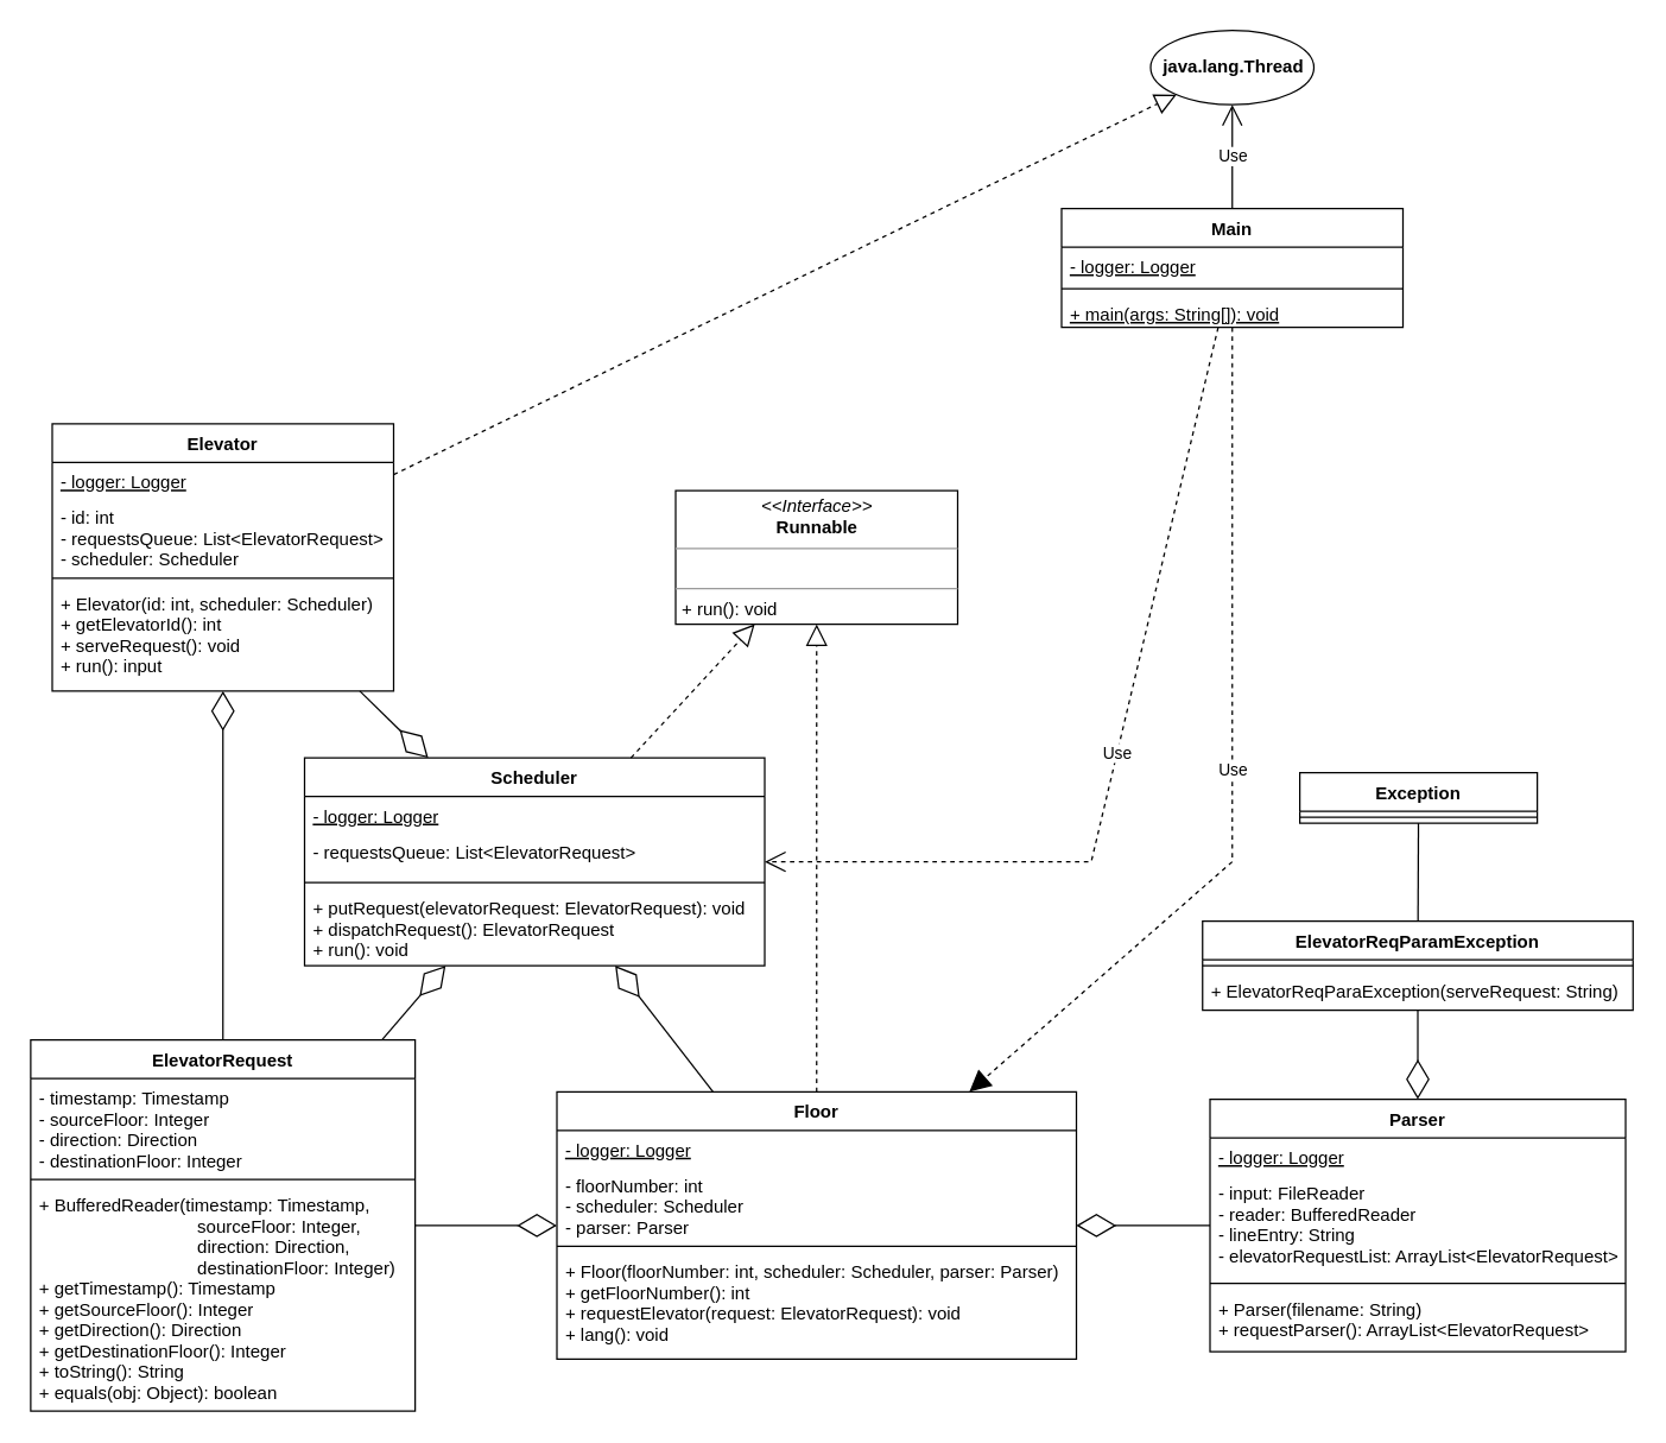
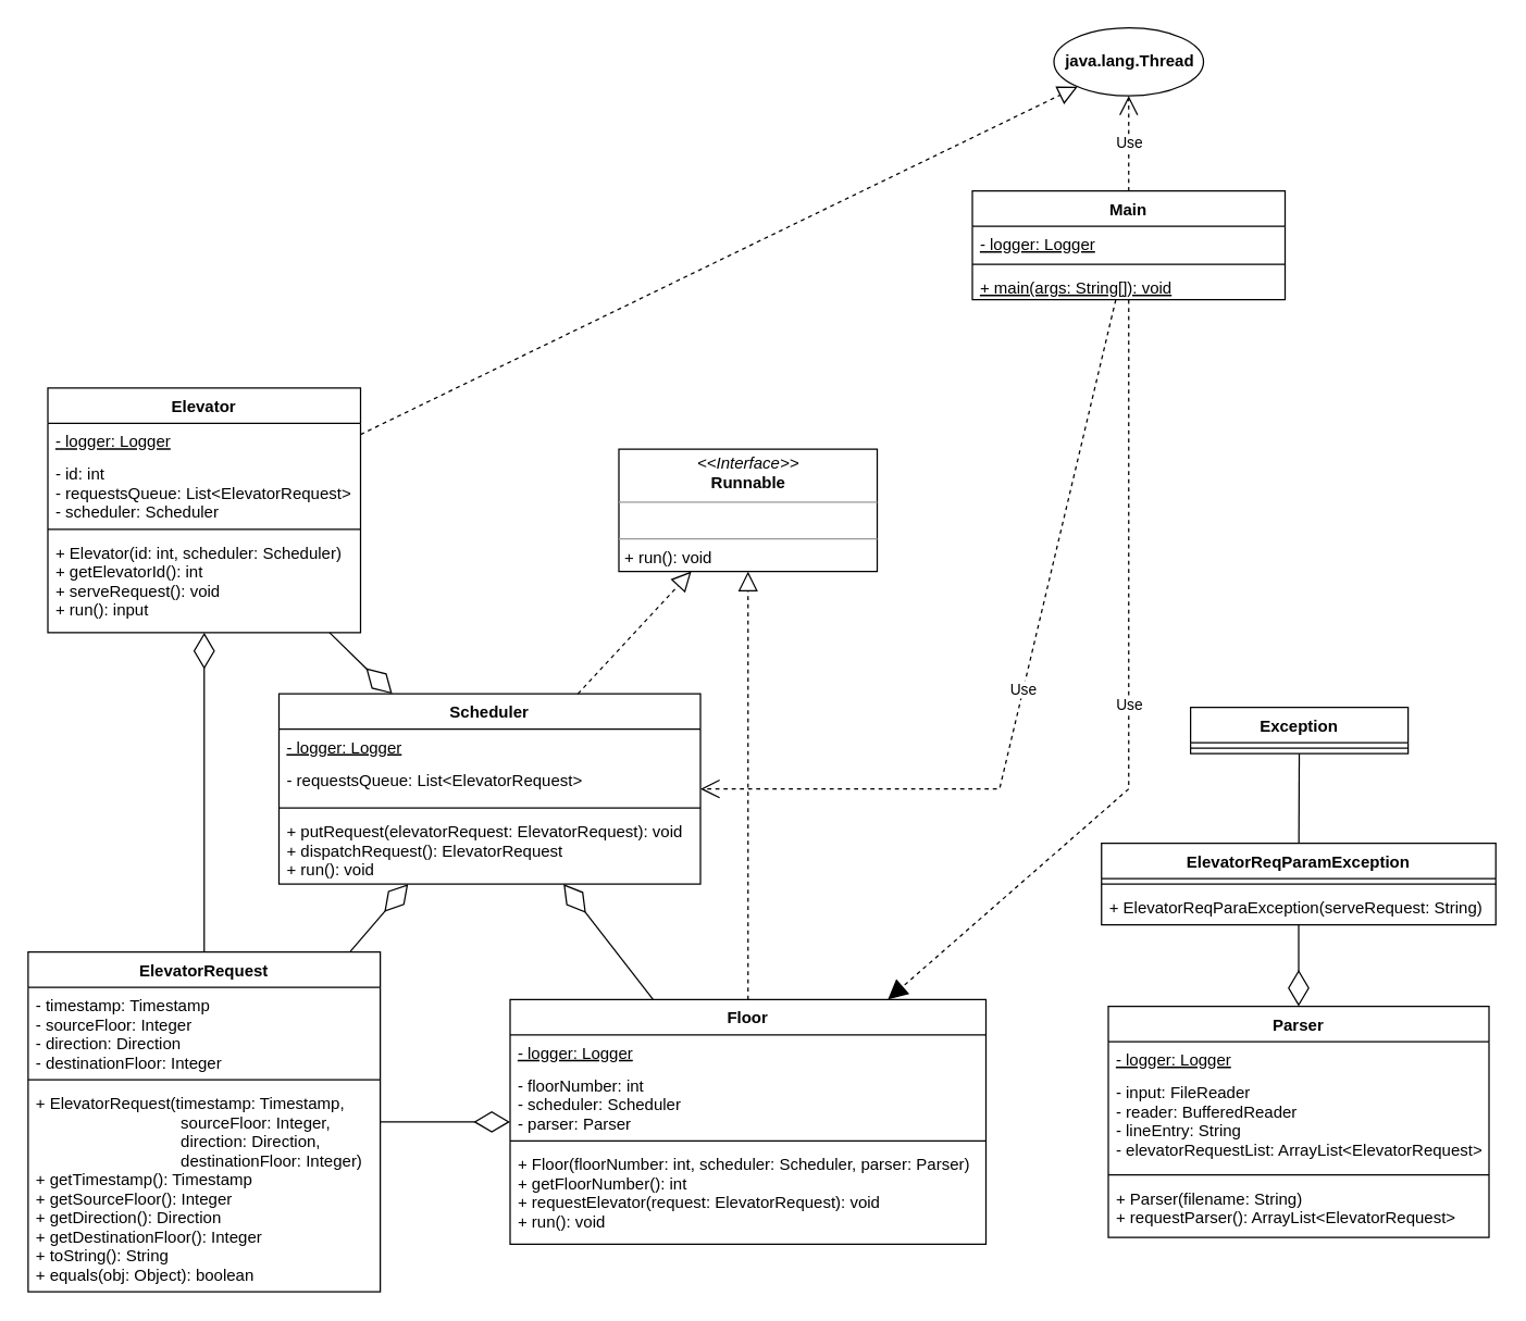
- <mxCell id="43" value="Use" style="endArrow=open;endSize=12;dashed=0;html=1;rounded=0;" edge="1" parent="1" source="9" target="42"><mxGeometry width="160" relative="1" as="geometry"><mxPoint x="1074.5" y="-86" as="sourcePoint" /><mxPoint x="1234.5" y="-86" as="targetPoint" /></mxGeometry></mxCell>
+ <mxCell id="43" value="Use" style="endArrow=open;endSize=12;dashed=1;html=1;rounded=0;" edge="1" parent="1" source="9" target="42"><mxGeometry width="160" relative="1" as="geometry"><mxPoint x="1074.5" y="-86" as="sourcePoint" /><mxPoint x="1234.5" y="-86" as="targetPoint" /></mxGeometry></mxCell>
- <mxCell id="16" value="+ BufferedReader(timestamp: Timestamp,&#10;                                sourceFloor: Integer,&#10;                                direction: Direction,&#10;                                destinationFloor: Integer)&#10;+ getTimestamp(): Timestamp&#10;+ getSourceFloor(): Integer&#10;+ getDirection(): Direction&#10;+ getDestinationFloor(): Integer&#10;+ toString(): String&#10;+ equals(obj: Object): boolean" style="text;strokeColor=none;fillColor=none;align=left;verticalAlign=top;spacingLeft=4;spacingRight=4;overflow=hidden;rotatable=0;points=[[0,0.5],[1,0.5]];portConstraint=eastwest;" vertex="1" parent="13"><mxGeometry y="98" width="259" height="152" as="geometry" /></mxCell>
+ <mxCell id="16" value="+ ElevatorRequest(timestamp: Timestamp,&#10;                                sourceFloor: Integer,&#10;                                direction: Direction,&#10;                                destinationFloor: Integer)&#10;+ getTimestamp(): Timestamp&#10;+ getSourceFloor(): Integer&#10;+ getDirection(): Direction&#10;+ getDestinationFloor(): Integer&#10;+ toString(): String&#10;+ equals(obj: Object): boolean" style="text;strokeColor=none;fillColor=none;align=left;verticalAlign=top;spacingLeft=4;spacingRight=4;overflow=hidden;rotatable=0;points=[[0,0.5],[1,0.5]];portConstraint=eastwest;" vertex="1" parent="13"><mxGeometry y="98" width="259" height="152" as="geometry" /></mxCell>
- <mxCell id="44" value="" style="endArrow=diamondThin;endFill=0;endSize=24;html=1;rounded=0;" edge="1" parent="1" source="29" target="23"><mxGeometry width="160" relative="1" as="geometry"><mxPoint x="964.5" y="671" as="sourcePoint" /><mxPoint x="964.5" y="750" as="targetPoint" /></mxGeometry></mxCell>
- <mxCell id="27" value="+ Floor(floorNumber: int, scheduler: Scheduler, parser: Parser)&#10;+ getFloorNumber(): int&#10;+ requestElevator(request: ElevatorRequest): void&#10;+ lang(): void" style="text;strokeColor=none;fillColor=none;align=left;verticalAlign=top;spacingLeft=4;spacingRight=4;overflow=hidden;rotatable=0;points=[[0,0.5],[1,0.5]];portConstraint=eastwest;" vertex="1" parent="23"><mxGeometry y="108" width="350" height="72" as="geometry" /></mxCell>
+ <mxCell id="27" value="+ Floor(floorNumber: int, scheduler: Scheduler, parser: Parser)&#10;+ getFloorNumber(): int&#10;+ requestElevator(request: ElevatorRequest): void&#10;+ run(): void" style="text;strokeColor=none;fillColor=none;align=left;verticalAlign=top;spacingLeft=4;spacingRight=4;overflow=hidden;rotatable=0;points=[[0,0.5],[1,0.5]];portConstraint=eastwest;" vertex="1" parent="23"><mxGeometry y="108" width="350" height="72" as="geometry" /></mxCell>
